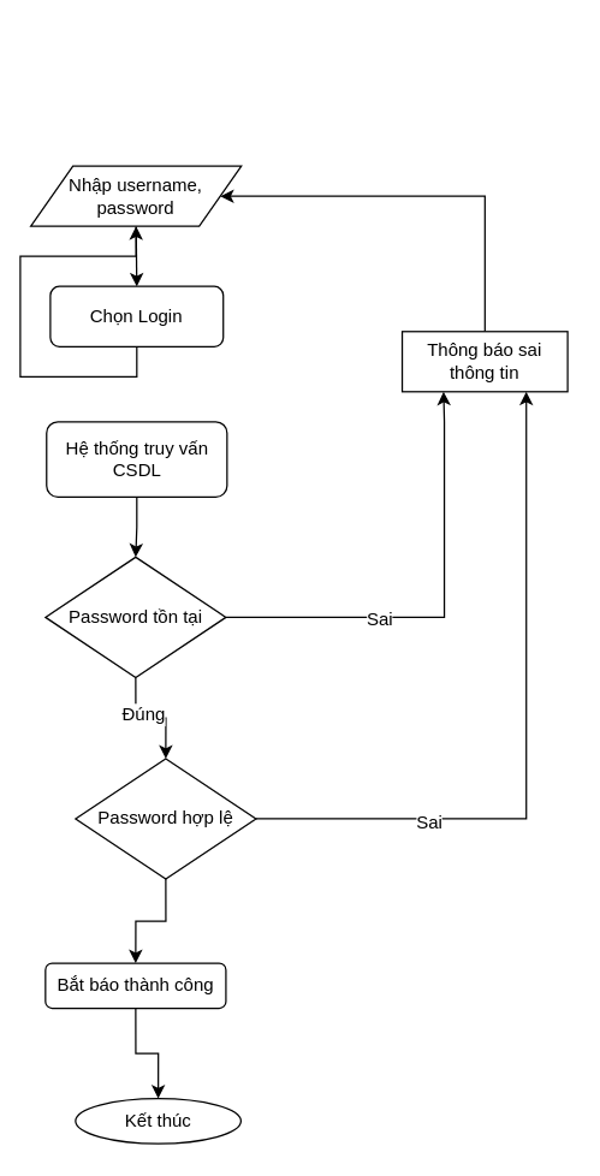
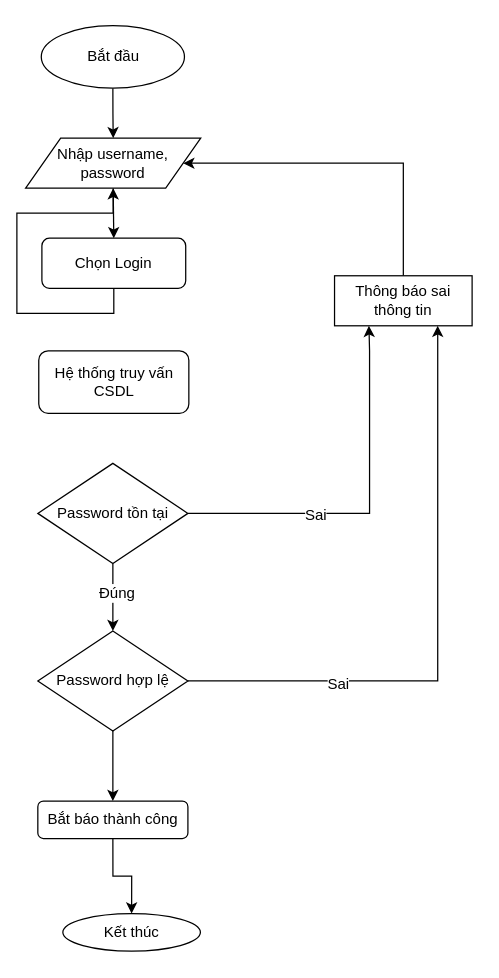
+ <mxCell id="7" value="Bắt đầu" style="ellipse;whiteSpace=wrap;html=1;" parent="1" vertex="1"><mxGeometry x="32.5" y="20" width="114.5" height="50" as="geometry" /></mxCell>
+ <mxCell id="6" style="edgeStyle=orthogonalEdgeStyle;rounded=0;orthogonalLoop=1;jettySize=auto;html=1;exitX=0.5;exitY=1;exitDx=0;exitDy=0;" parent="1" source="7" target="5" edge="1"><mxGeometry relative="1" as="geometry" /></mxCell>
- <mxCell id="8" style="edgeStyle=orthogonalEdgeStyle;rounded=0;orthogonalLoop=1;jettySize=auto;html=1;exitX=0.5;exitY=1;exitDx=0;exitDy=0;entryX=0.5;entryY=0;entryDx=0;entryDy=0;" parent="1" source="9" target="14" edge="1"><mxGeometry relative="1" as="geometry" /></mxCell>
- <mxCell id="20" value="Password hợp lệ" style="rhombus;whiteSpace=wrap;html=1;" parent="1" vertex="1"><mxGeometry x="49.75" y="504" width="120" height="80" as="geometry" /></mxCell>
+ <mxCell id="20" value="Password hợp lệ" style="rhombus;whiteSpace=wrap;html=1;" parent="1" vertex="1"><mxGeometry x="29.75" y="504" width="120" height="80" as="geometry" /></mxCell>
